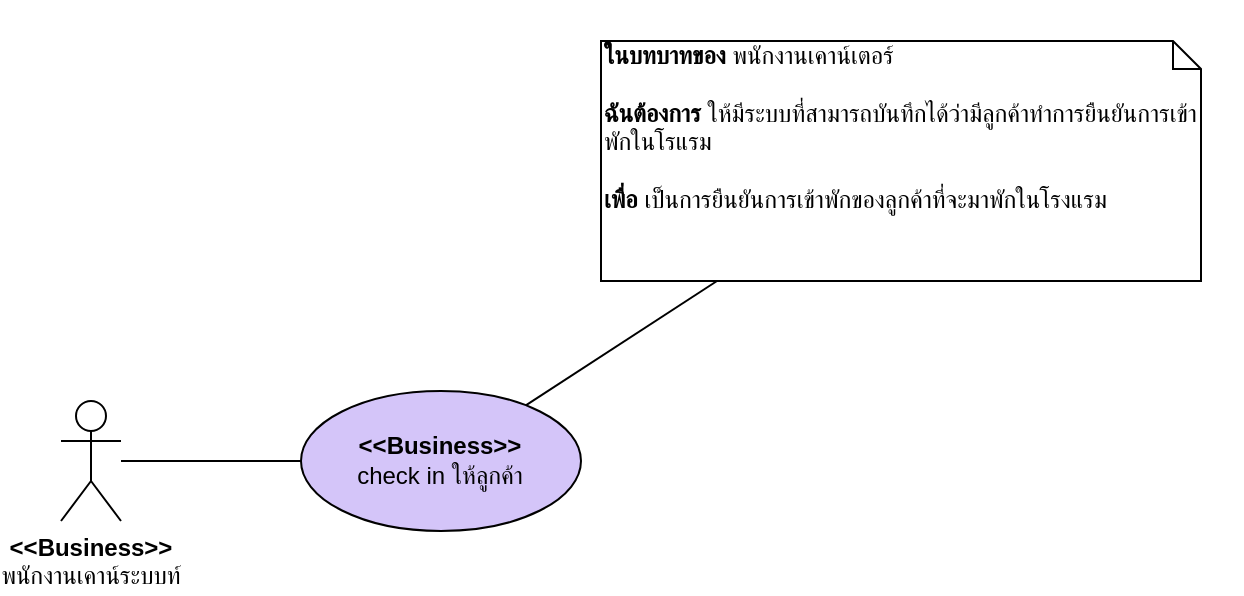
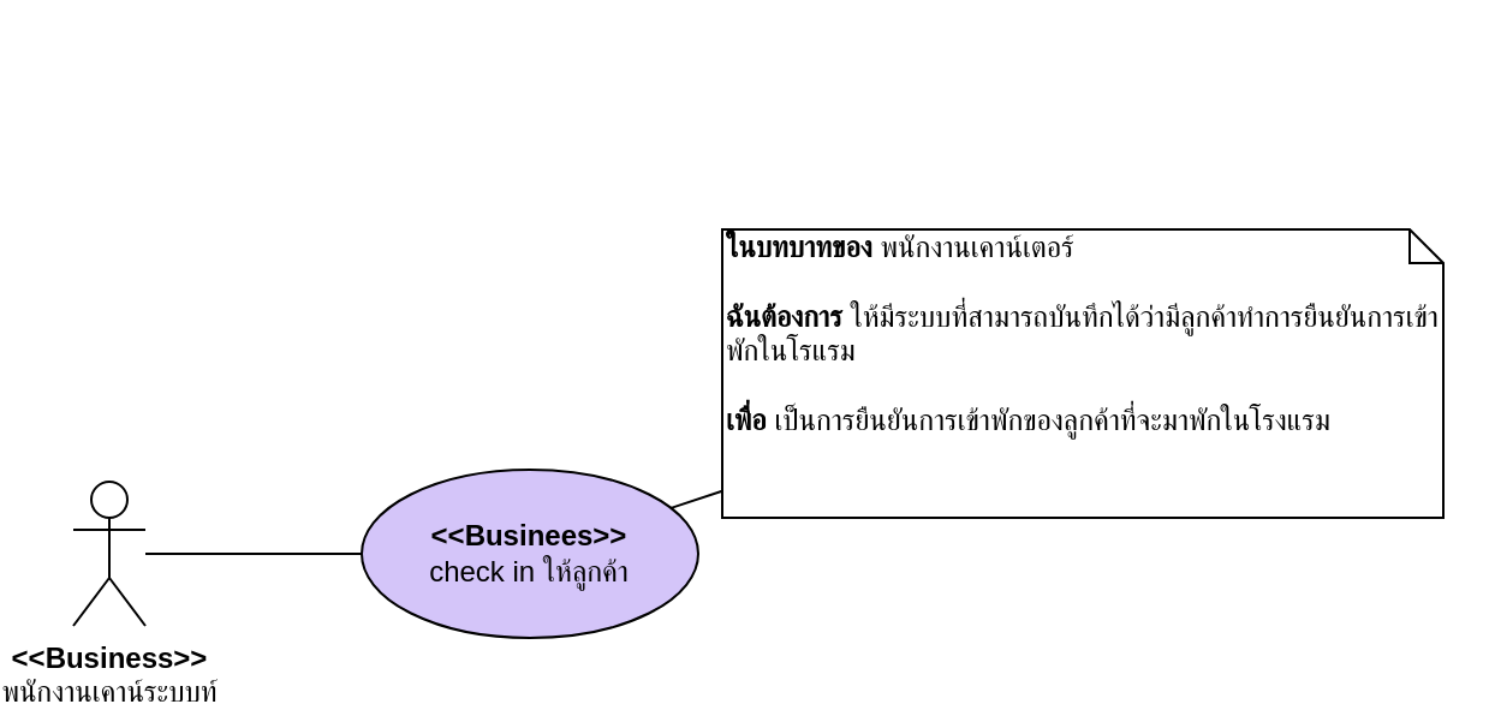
- <mxCell id="4" value="&lt;b&gt;ในบทบาทของ&lt;/b&gt;&amp;nbsp;พนักงานเคาน์เตอร์&lt;br&gt;&lt;br&gt;&lt;b&gt;ฉันต้องการ&lt;/b&gt;&amp;nbsp;ให้มีระบบที่สามารถบันทึกได้ว่ามีลูกค้าทำการยืนยันการเข้าพักในโรแรม&lt;br&gt;&lt;br&gt;&lt;b&gt;เพื่อ&lt;/b&gt; เป็นการยืนยันการเข้าพักของลูกค้าที่จะมาพักในโรงแรม" style="shape=note;whiteSpace=wrap;html=1;size=14;verticalAlign=top;align=left;spacingTop=-6;" parent="1" vertex="1"><mxGeometry x="290" y="20" width="300" height="120" as="geometry" /></mxCell>
+ <mxCell id="4" value="&lt;b&gt;ในบทบาทของ&lt;/b&gt;&amp;nbsp;พนักงานเคาน์เตอร์&lt;br&gt;&lt;br&gt;&lt;b&gt;ฉันต้องการ&lt;/b&gt;&amp;nbsp;ให้มีระบบที่สามารถบันทึกได้ว่ามีลูกค้าทำการยืนยันการเข้าพักในโรแรม&lt;br&gt;&lt;br&gt;&lt;b&gt;เพื่อ&lt;/b&gt; เป็นการยืนยันการเข้าพักของลูกค้าที่จะมาพักในโรงแรม" style="shape=note;whiteSpace=wrap;html=1;size=14;verticalAlign=top;align=left;spacingTop=-6;" parent="1" vertex="1"><mxGeometry x="290" y="95" width="300" height="120" as="geometry" /></mxCell>
- <mxCell id="3" value="&lt;b&gt;&amp;lt;&amp;lt;Business&amp;gt;&amp;gt;&lt;/b&gt;&lt;br&gt;check in ให้ลูกค้า" style="ellipse;whiteSpace=wrap;html=1;fillColor=#d4c5f9;" parent="1" vertex="1"><mxGeometry x="140" y="195" width="140" height="70" as="geometry" /></mxCell>
+ <mxCell id="3" value="&lt;b&gt;&amp;lt;&amp;lt;Businees&amp;gt;&amp;gt;&lt;/b&gt;&lt;br&gt;check in ให้ลูกค้า" style="ellipse;whiteSpace=wrap;html=1;fillColor=#d4c5f9;" parent="1" vertex="1"><mxGeometry x="140" y="195" width="140" height="70" as="geometry" /></mxCell>
